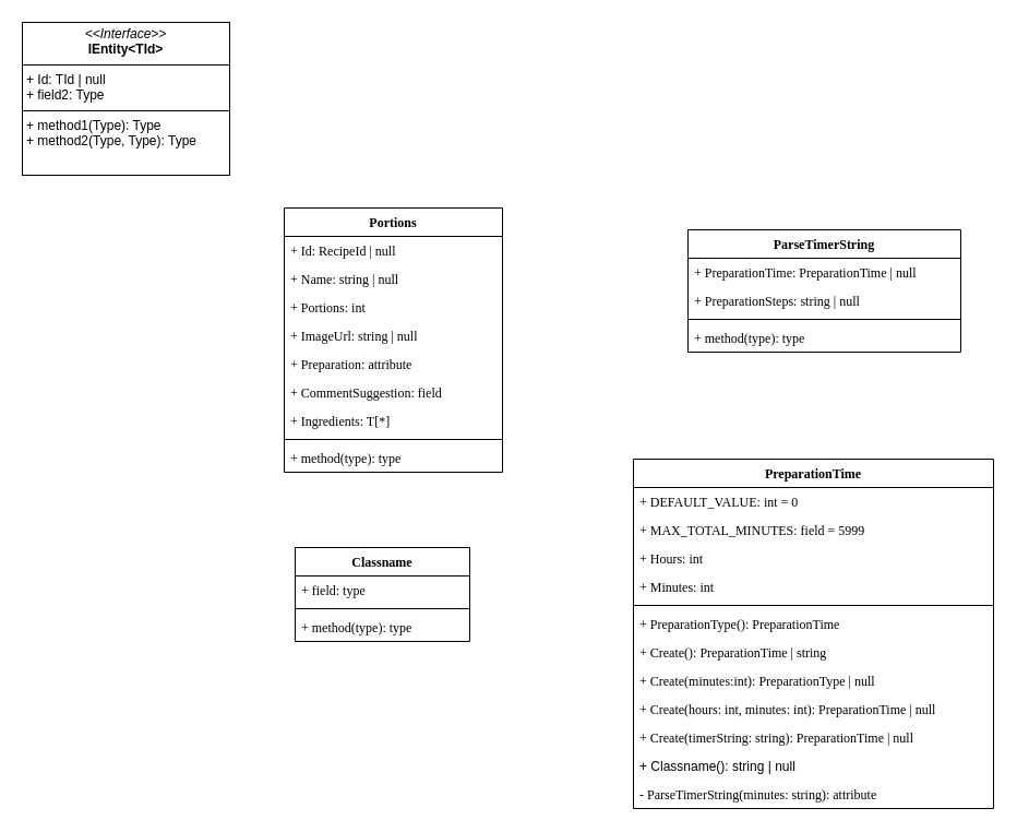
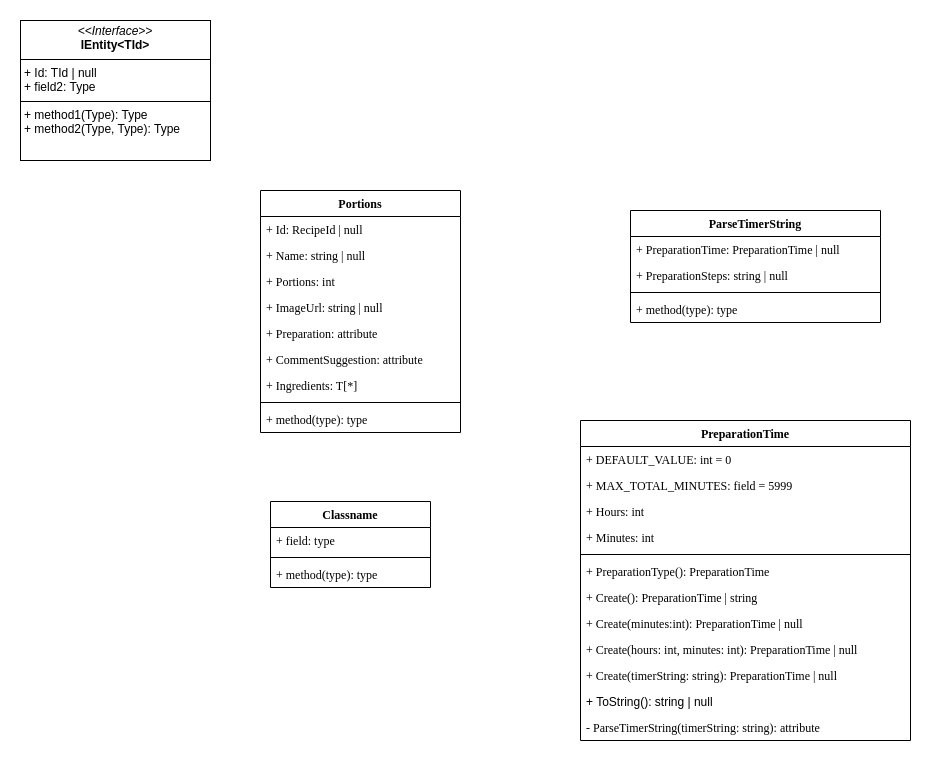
- <mxCell id="8" value="+ CommentSuggestion: field" style="text;strokeColor=none;fillColor=none;align=left;verticalAlign=top;spacingLeft=4;spacingRight=4;overflow=hidden;rotatable=0;points=[[0,0.5],[1,0.5]];portConstraint=eastwest;whiteSpace=wrap;html=1;fontFamily=Fira Sans;fontSource=https%3A%2F%2Ffonts.googleapis.com%2Fcss%3Ffamily%3DFira%2BSans;" parent="2" vertex="1"><mxGeometry y="156" width="200" height="26" as="geometry" /></mxCell>
+ <mxCell id="8" value="+ CommentSuggestion: attribute" style="text;strokeColor=none;fillColor=none;align=left;verticalAlign=top;spacingLeft=4;spacingRight=4;overflow=hidden;rotatable=0;points=[[0,0.5],[1,0.5]];portConstraint=eastwest;whiteSpace=wrap;html=1;fontFamily=Fira Sans;fontSource=https%3A%2F%2Ffonts.googleapis.com%2Fcss%3Ffamily%3DFira%2BSans;" parent="2" vertex="1"><mxGeometry y="156" width="200" height="26" as="geometry" /></mxCell>
- <mxCell id="25" value="+ Create(minutes:int): PreparationType | null" style="text;strokeColor=none;fillColor=none;align=left;verticalAlign=top;spacingLeft=4;spacingRight=4;overflow=hidden;rotatable=0;points=[[0,0.5],[1,0.5]];portConstraint=eastwest;whiteSpace=wrap;html=1;fontFamily=Fira Sans;fontSource=https%3A%2F%2Ffonts.googleapis.com%2Fcss%3Ffamily%3DFira%2BSans;" vertex="1" parent="17"><mxGeometry y="190" width="330" height="26" as="geometry" /></mxCell>
+ <mxCell id="25" value="+ Create(minutes:int): PreparationTime | null" style="text;strokeColor=none;fillColor=none;align=left;verticalAlign=top;spacingLeft=4;spacingRight=4;overflow=hidden;rotatable=0;points=[[0,0.5],[1,0.5]];portConstraint=eastwest;whiteSpace=wrap;html=1;fontFamily=Fira Sans;fontSource=https%3A%2F%2Ffonts.googleapis.com%2Fcss%3Ffamily%3DFira%2BSans;" vertex="1" parent="17"><mxGeometry y="190" width="330" height="26" as="geometry" /></mxCell>
- <mxCell id="28" value="+ Classname(): string | null" style="text;strokeColor=none;fillColor=none;align=left;verticalAlign=top;spacingLeft=4;spacingRight=4;overflow=hidden;rotatable=0;points=[[0,0.5],[1,0.5]];portConstraint=eastwest;whiteSpace=wrap;html=1;" vertex="1" parent="17"><mxGeometry y="268" width="330" height="26" as="geometry" /></mxCell>
+ <mxCell id="28" value="+ ToString(): string | null" style="text;strokeColor=none;fillColor=none;align=left;verticalAlign=top;spacingLeft=4;spacingRight=4;overflow=hidden;rotatable=0;points=[[0,0.5],[1,0.5]];portConstraint=eastwest;whiteSpace=wrap;html=1;" vertex="1" parent="17"><mxGeometry y="268" width="330" height="26" as="geometry" /></mxCell>
- <mxCell id="29" value="- ParseTimerString(minutes: string): attribute" style="text;strokeColor=none;fillColor=none;align=left;verticalAlign=top;spacingLeft=4;spacingRight=4;overflow=hidden;rotatable=0;points=[[0,0.5],[1,0.5]];portConstraint=eastwest;whiteSpace=wrap;html=1;fontFamily=Fira Sans;fontSource=https%3A%2F%2Ffonts.googleapis.com%2Fcss%3Ffamily%3DFira%2BSans;" vertex="1" parent="17"><mxGeometry y="294" width="330" height="26" as="geometry" /></mxCell>
+ <mxCell id="29" value="- ParseTimerString(timerString: string): attribute" style="text;strokeColor=none;fillColor=none;align=left;verticalAlign=top;spacingLeft=4;spacingRight=4;overflow=hidden;rotatable=0;points=[[0,0.5],[1,0.5]];portConstraint=eastwest;whiteSpace=wrap;html=1;fontFamily=Fira Sans;fontSource=https%3A%2F%2Ffonts.googleapis.com%2Fcss%3Ffamily%3DFira%2BSans;" vertex="1" parent="17"><mxGeometry y="294" width="330" height="26" as="geometry" /></mxCell>
